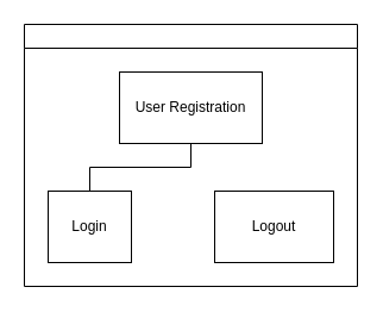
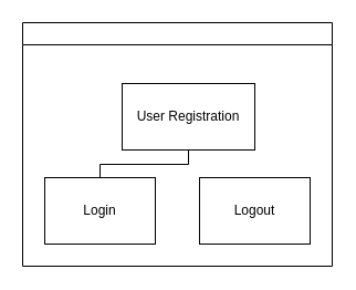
- <mxCell id="4" value="User Registration" style="whiteSpace=wrap;html=1;align=center;treeFolding=1;treeMoving=1;newEdgeStyle={&quot;edgeStyle&quot;:&quot;elbowEdgeStyle&quot;,&quot;startArrow&quot;:&quot;none&quot;,&quot;endArrow&quot;:&quot;none&quot;};" vertex="1" parent="2"><mxGeometry x="80" y="40" width="120" height="60" as="geometry" /></mxCell>
+ <mxCell id="4" value="User Registration" style="whiteSpace=wrap;html=1;align=center;treeFolding=1;treeMoving=1;newEdgeStyle={&quot;edgeStyle&quot;:&quot;elbowEdgeStyle&quot;,&quot;startArrow&quot;:&quot;none&quot;,&quot;endArrow&quot;:&quot;none&quot;};" vertex="1" parent="2"><mxGeometry x="90" y="55" width="120" height="60" as="geometry" /></mxCell>
- <mxCell id="5" value="Login" style="whiteSpace=wrap;html=1;align=center;verticalAlign=middle;treeFolding=1;treeMoving=1;newEdgeStyle={&quot;edgeStyle&quot;:&quot;elbowEdgeStyle&quot;,&quot;startArrow&quot;:&quot;none&quot;,&quot;endArrow&quot;:&quot;none&quot;};" vertex="1" parent="2"><mxGeometry x="20" y="140" width="70" height="60" as="geometry" /></mxCell>
+ <mxCell id="5" value="Login" style="whiteSpace=wrap;html=1;align=center;verticalAlign=middle;treeFolding=1;treeMoving=1;newEdgeStyle={&quot;edgeStyle&quot;:&quot;elbowEdgeStyle&quot;,&quot;startArrow&quot;:&quot;none&quot;,&quot;endArrow&quot;:&quot;none&quot;};" vertex="1" parent="2"><mxGeometry x="20" y="140" width="100" height="60" as="geometry" /></mxCell>
